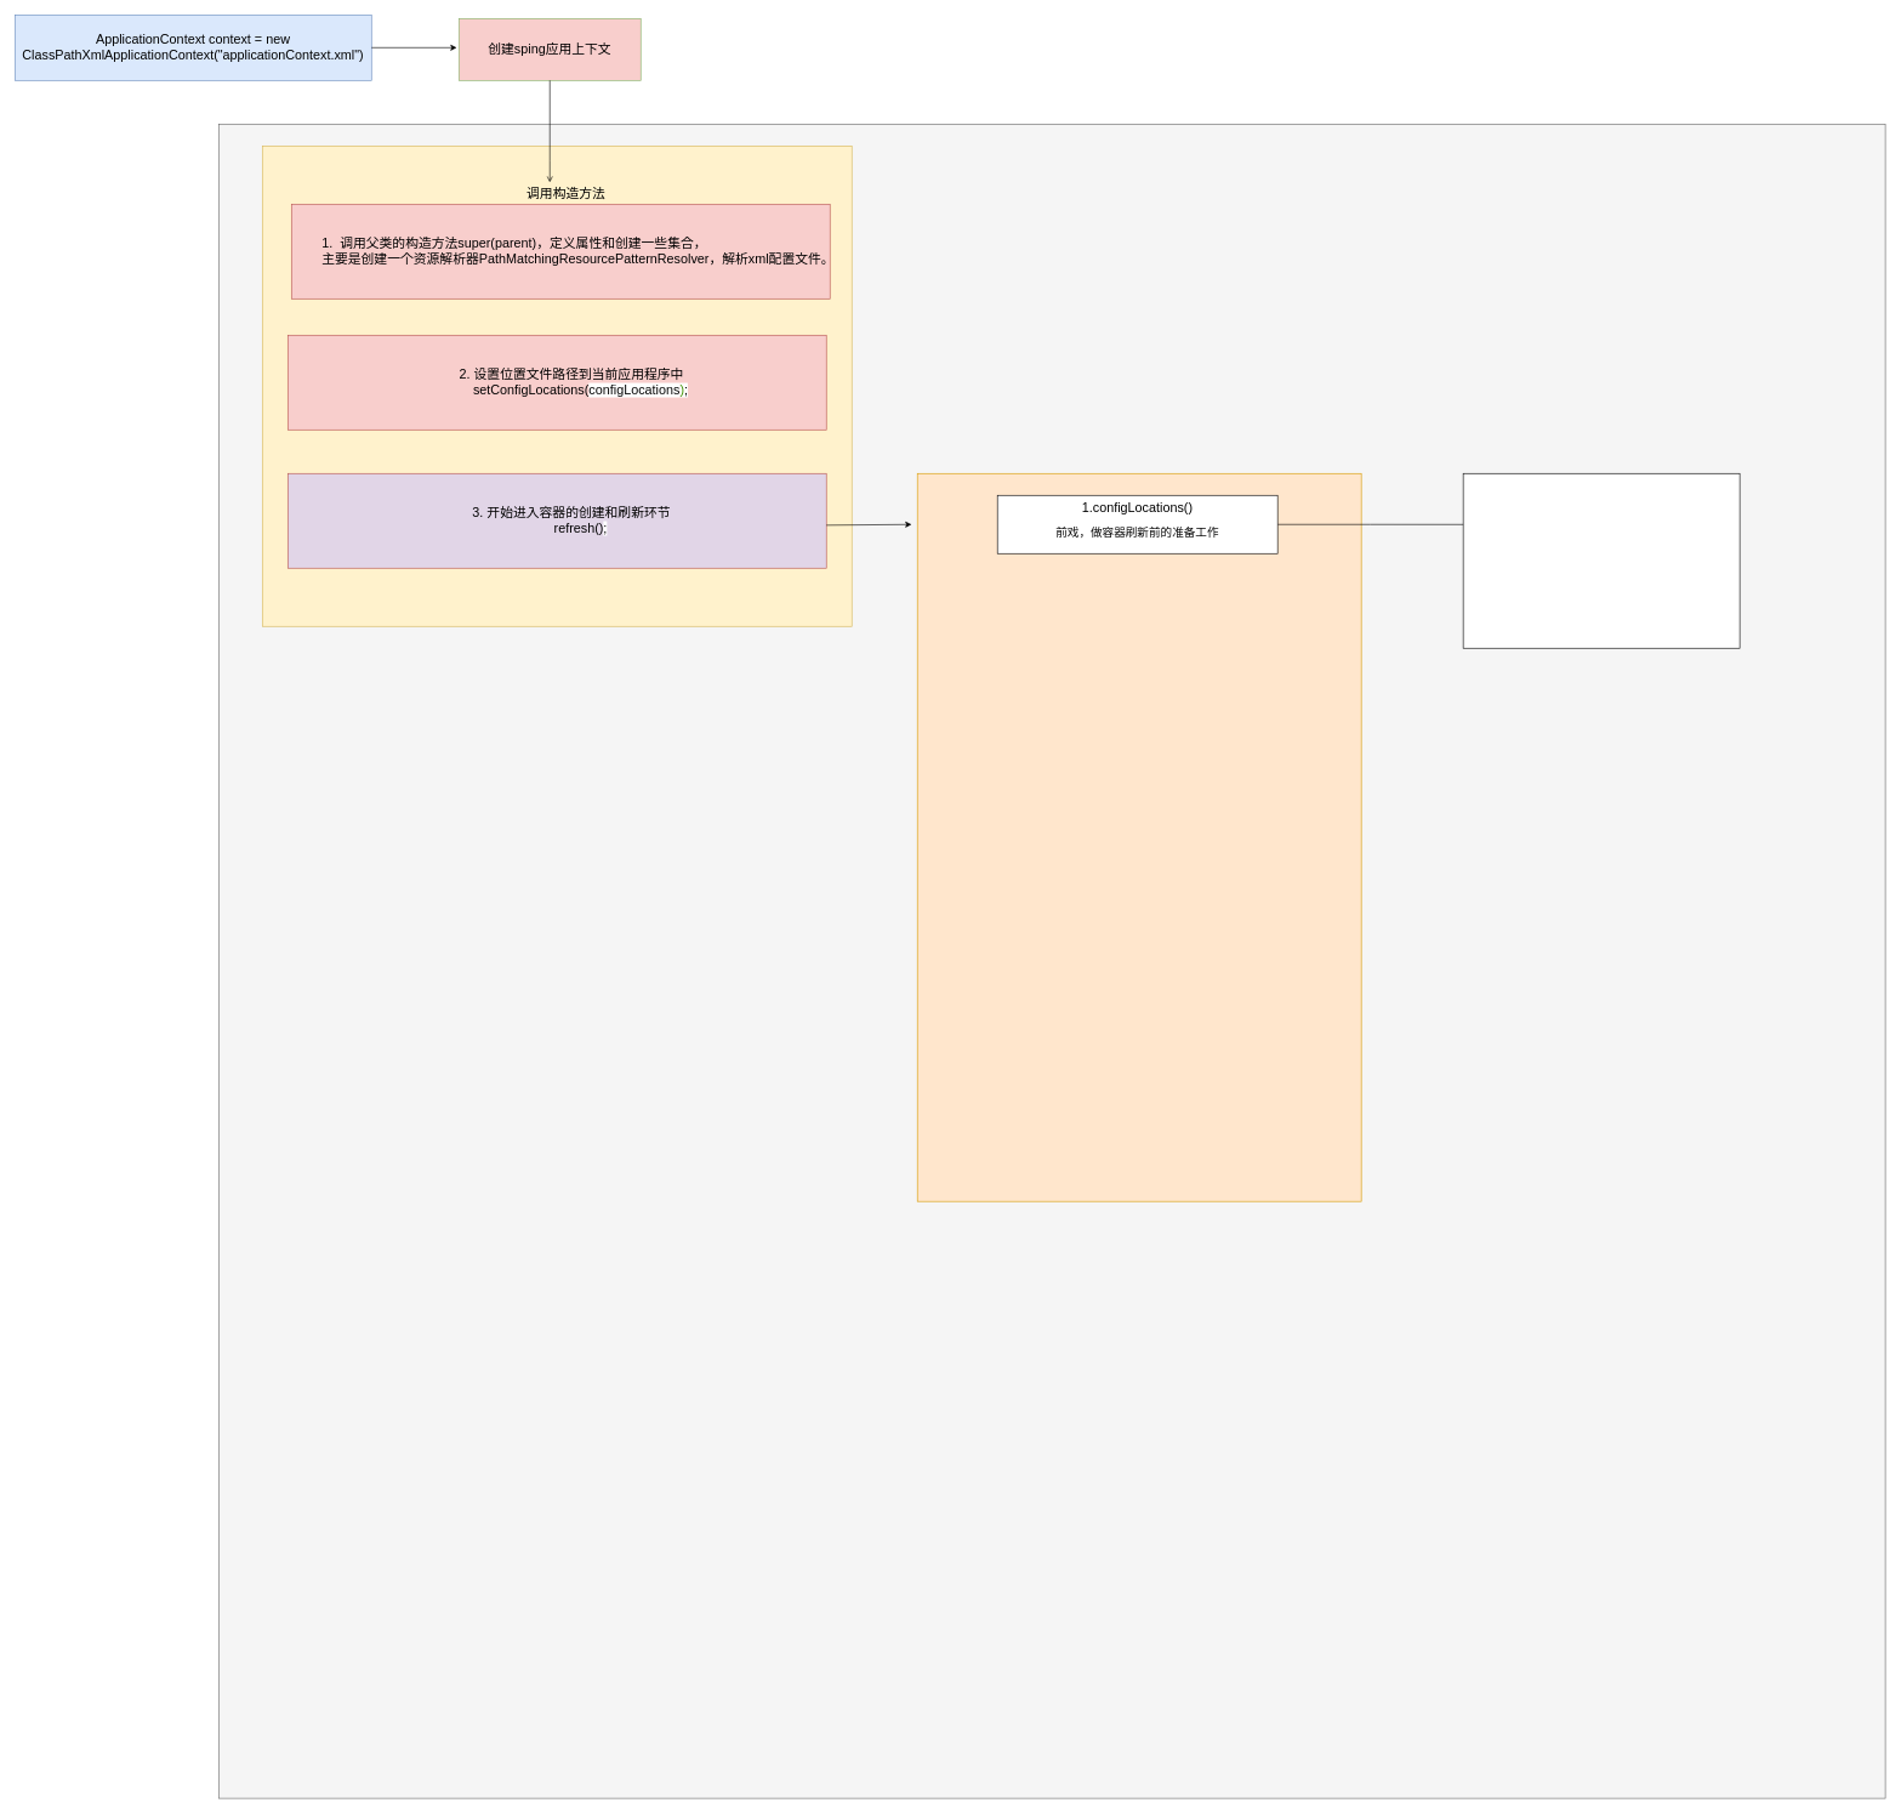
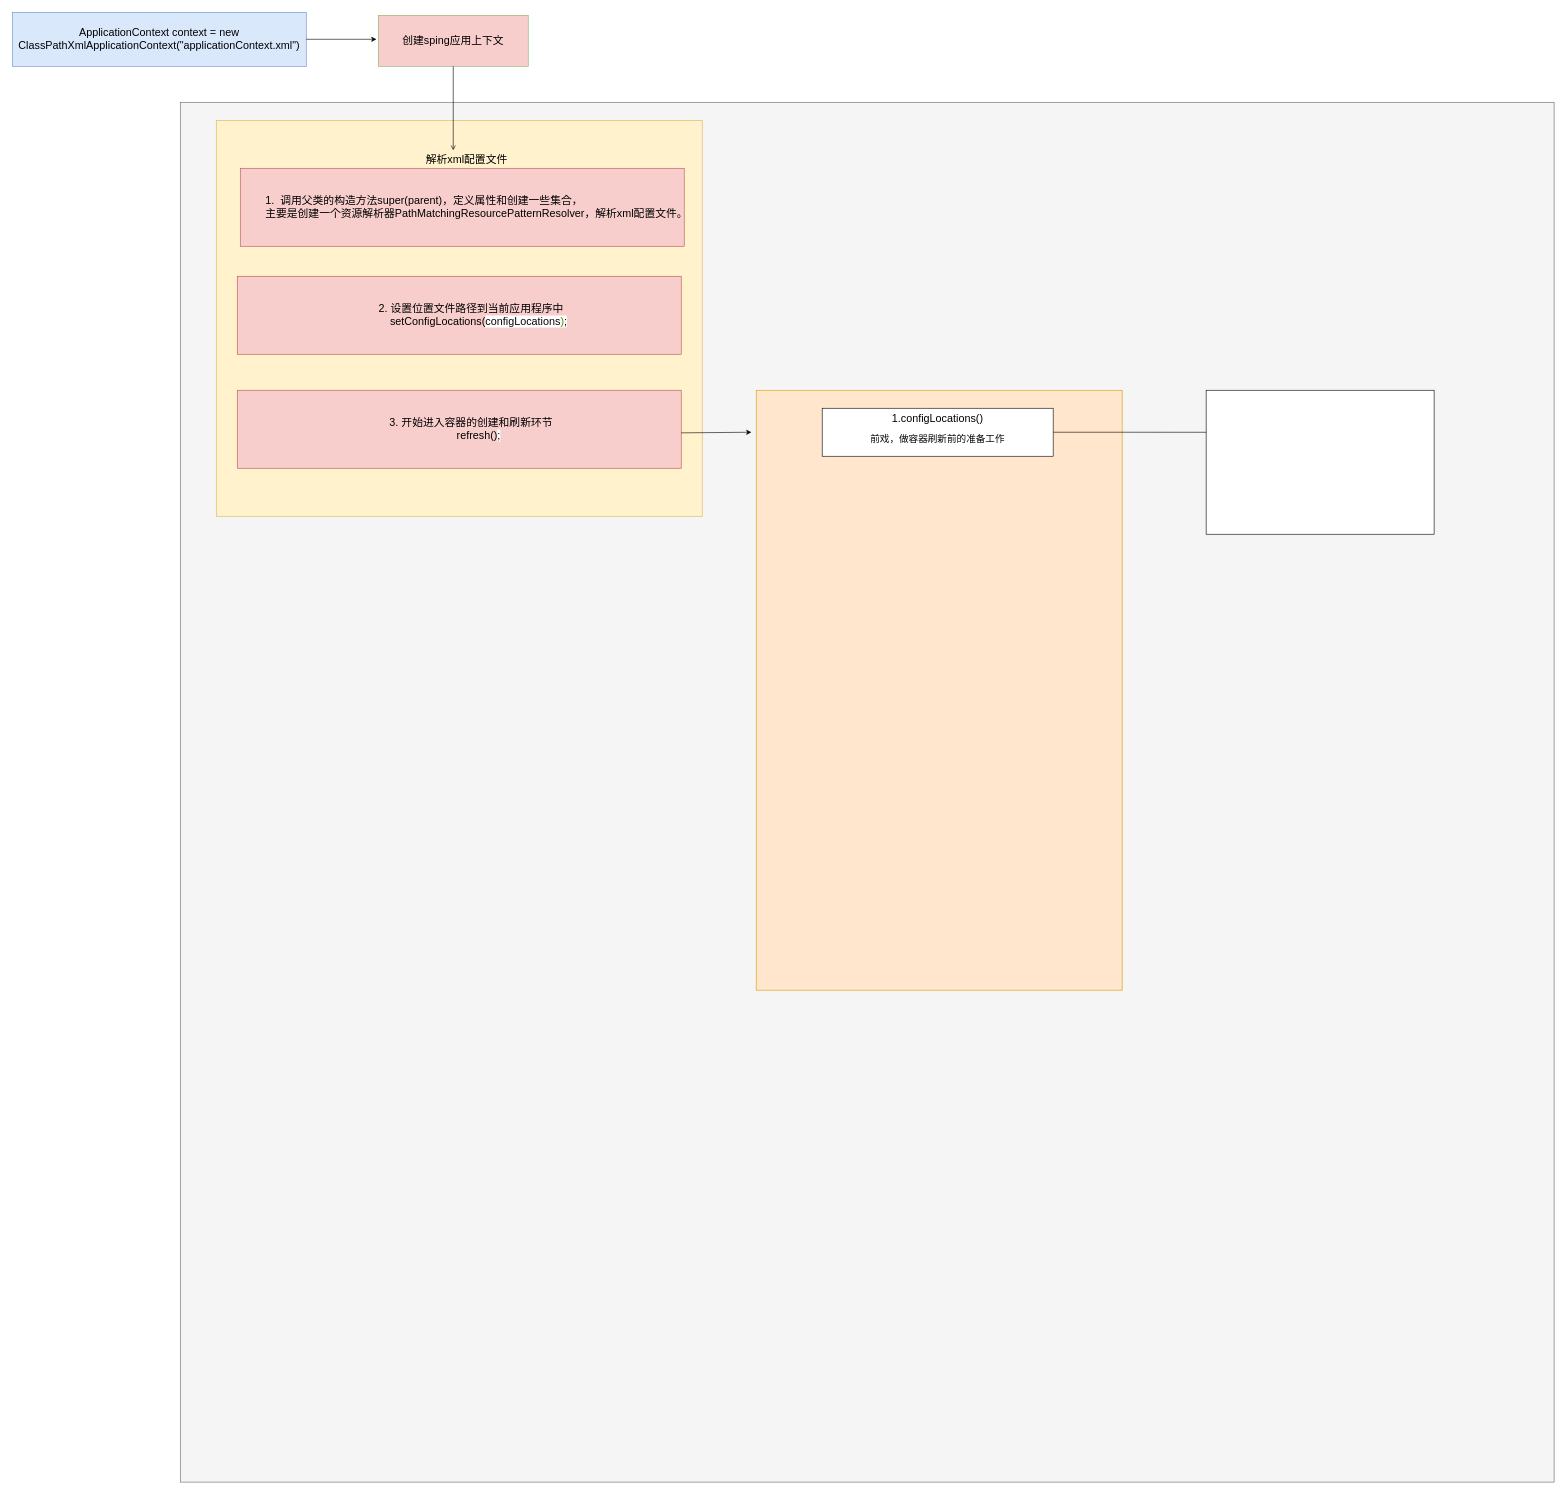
- <mxCell id="7" value="&lt;font style=&quot;font-size: 18px;&quot;&gt;调用构造方法&lt;/font&gt;" style="text;html=1;strokeColor=none;fillColor=none;align=center;verticalAlign=middle;whiteSpace=wrap;rounded=0;" vertex="1" parent="1"><mxGeometry x="700" y="250" width="155" height="30" as="geometry" /></mxCell>
+ <mxCell id="7" value="&lt;font style=&quot;font-size: 18px;&quot;&gt;解析xml配置文件&lt;/font&gt;" style="text;html=1;strokeColor=none;fillColor=none;align=center;verticalAlign=middle;whiteSpace=wrap;rounded=0;" vertex="1" parent="1"><mxGeometry x="700" y="250" width="155" height="30" as="geometry" /></mxCell>
- <mxCell id="11" value="&lt;blockquote style=&quot;margin: 0 0 0 40px; border: none; padding: 0px;&quot;&gt;&lt;div style=&quot;&quot;&gt;&lt;pre style=&quot;&quot;&gt;&lt;font style=&quot;font-size: 18px;&quot; face=&quot;Helvetica&quot;&gt;&lt;font style=&quot;&quot;&gt;3. 开始进入容器的创建和刷新环节&lt;br&gt;     &lt;/font&gt;refresh()&lt;span style=&quot;background-color: rgb(255, 255, 255); color: rgb(8, 8, 8);&quot;&gt;;&lt;/span&gt;&lt;/font&gt;&lt;/pre&gt;&lt;/div&gt;&lt;/blockquote&gt;" style="rounded=0;whiteSpace=wrap;html=1;align=center;fillColor=#e1d5e7;strokeColor=#b85450;" vertex="1" parent="1"><mxGeometry x="395" y="650" width="740" height="130" as="geometry" /></mxCell>
+ <mxCell id="11" value="&lt;blockquote style=&quot;margin: 0 0 0 40px; border: none; padding: 0px;&quot;&gt;&lt;div style=&quot;&quot;&gt;&lt;pre style=&quot;&quot;&gt;&lt;font style=&quot;font-size: 18px;&quot; face=&quot;Helvetica&quot;&gt;&lt;font style=&quot;&quot;&gt;3. 开始进入容器的创建和刷新环节&lt;br&gt;     &lt;/font&gt;refresh()&lt;span style=&quot;background-color: rgb(255, 255, 255); color: rgb(8, 8, 8);&quot;&gt;;&lt;/span&gt;&lt;/font&gt;&lt;/pre&gt;&lt;/div&gt;&lt;/blockquote&gt;" style="rounded=0;whiteSpace=wrap;html=1;align=center;fillColor=#f8cecc;strokeColor=#b85450;" vertex="1" parent="1"><mxGeometry x="395" y="650" width="740" height="130" as="geometry" /></mxCell>
